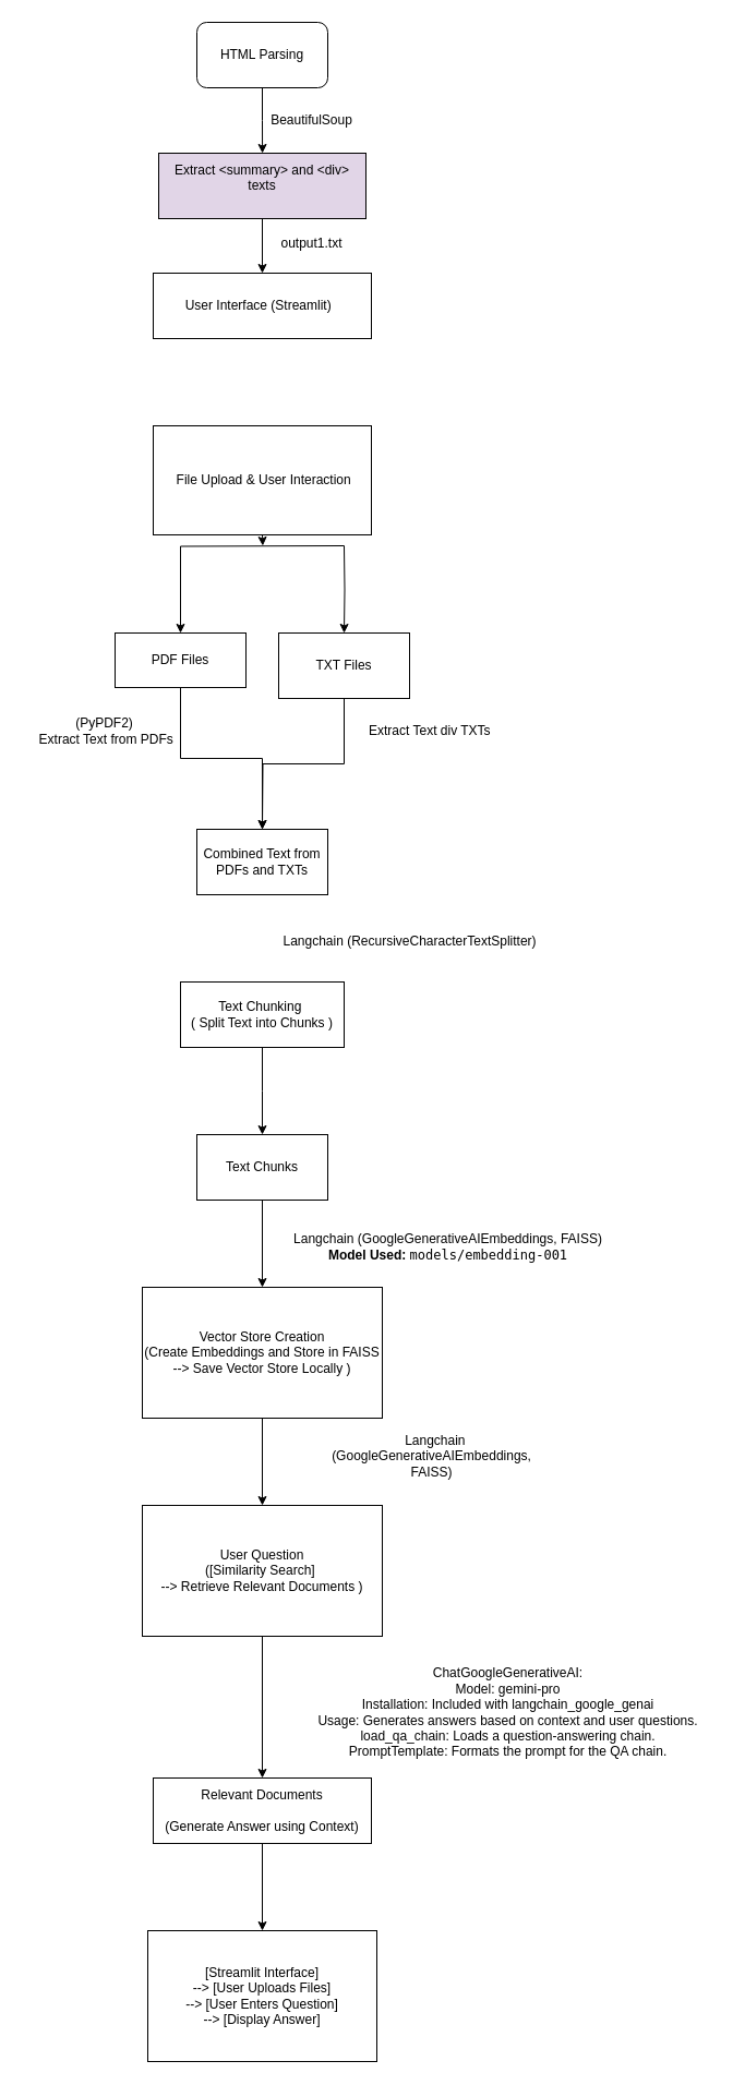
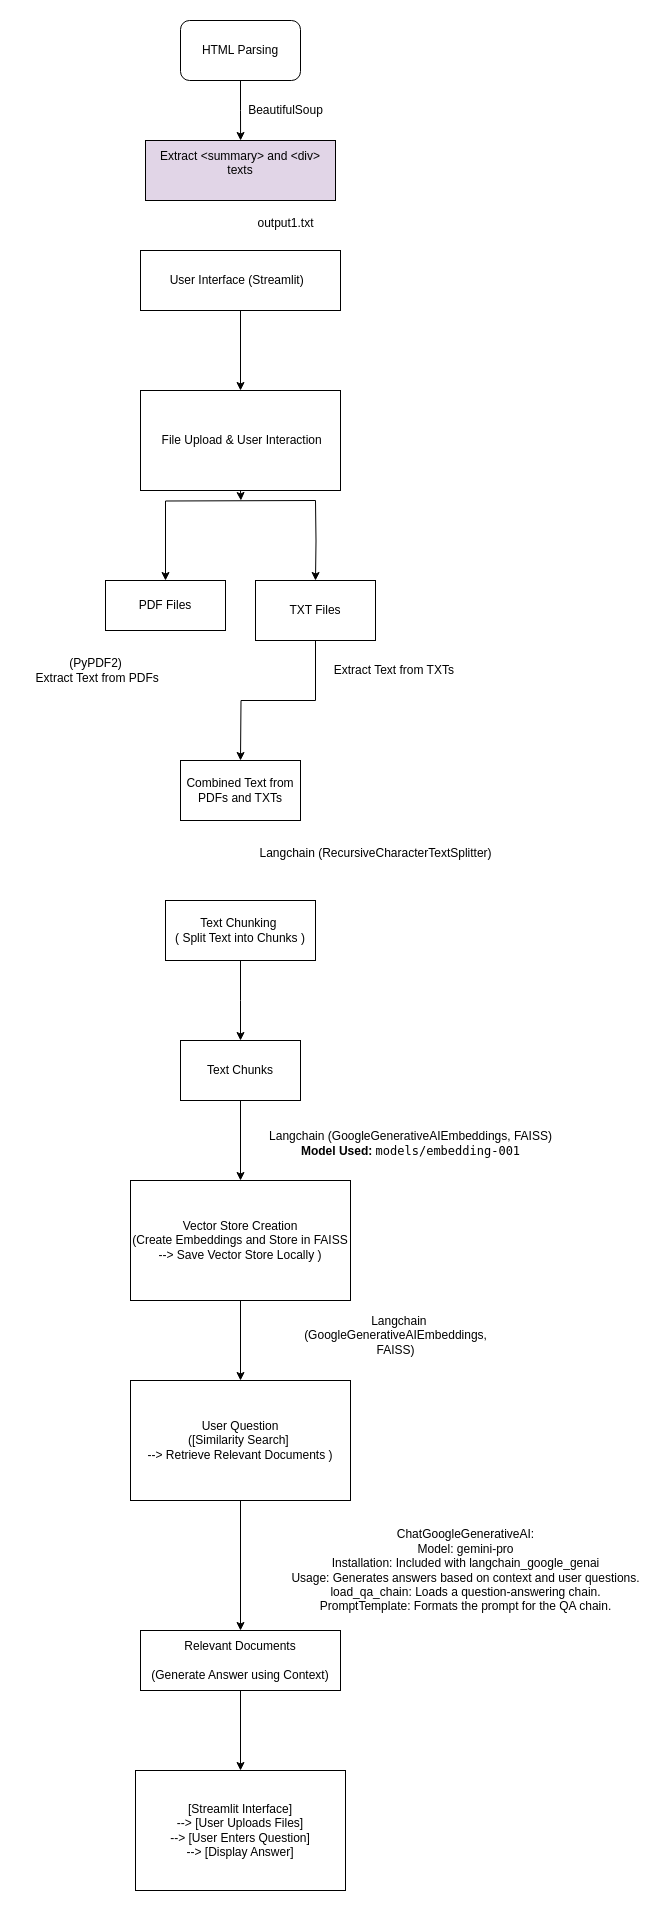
- <mxCell id="14" value="" style="edgeStyle=orthogonalEdgeStyle;rounded=0;orthogonalLoop=1;jettySize=auto;html=1;" edge="1" parent="1" source="15" target="3"><mxGeometry relative="1" as="geometry" /></mxCell>
+ <mxCell id="2" style="edgeStyle=orthogonalEdgeStyle;rounded=0;orthogonalLoop=1;jettySize=auto;html=1;exitX=0.5;exitY=1;exitDx=0;exitDy=0;entryX=0.5;entryY=0;entryDx=0;entryDy=0;" edge="1" parent="1" source="3" target="7"><mxGeometry relative="1" as="geometry" /></mxCell>
- <mxCell id="20" value="Extract Text div TXTs&amp;nbsp;" style="text;html=1;align=center;verticalAlign=middle;resizable=0;points=[];autosize=1;strokeColor=none;fillColor=none;" vertex="1" parent="1"><mxGeometry x="320" y="655" width="150" height="30" as="geometry" /></mxCell>
+ <mxCell id="20" value="Extract Text from TXTs&amp;nbsp;" style="text;html=1;align=center;verticalAlign=middle;resizable=0;points=[];autosize=1;strokeColor=none;fillColor=none;" vertex="1" parent="1"><mxGeometry x="320" y="655" width="150" height="30" as="geometry" /></mxCell>
- <mxCell id="10" value="" style="edgeStyle=orthogonalEdgeStyle;rounded=0;orthogonalLoop=1;jettySize=auto;html=1;" edge="1" parent="1" source="11" target="17"><mxGeometry relative="1" as="geometry" /></mxCell>
- <mxCell id="23" value=" Langchain (RecursiveCharacterTextSplitter)" style="text;html=1;align=center;verticalAlign=middle;resizable=0;points=[];autosize=1;strokeColor=none;fillColor=none;" vertex="1" parent="1"><mxGeometry x="245" y="848" width="260" height="30" as="geometry" /></mxCell>
+ <mxCell id="23" value=" Langchain (RecursiveCharacterTextSplitter)" style="text;html=1;align=center;verticalAlign=middle;resizable=0;points=[];autosize=1;strokeColor=none;fillColor=none;" vertex="1" parent="1"><mxGeometry x="245" y="838" width="260" height="30" as="geometry" /></mxCell>
